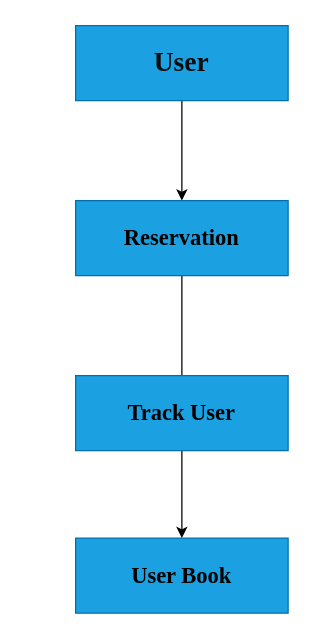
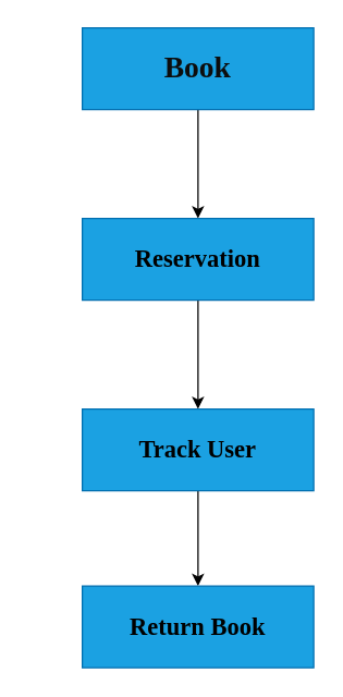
- <mxCell id="3" value="&lt;font color=&quot;#0d0d0d&quot;&gt;User&lt;/font&gt;" style="rounded=0;whiteSpace=wrap;html=1;fillColor=#1ba1e2;strokeColor=#006EAF;align=center;labelBackgroundColor=none;fontFamily=Lucida Console;fontSize=22;fontStyle=1;labelBorderColor=none;fontColor=#ffffff;" vertex="1" parent="1"><mxGeometry x="20" y="20" width="170" height="60" as="geometry" /></mxCell>
+ <mxCell id="3" value="&lt;font color=&quot;#0d0d0d&quot;&gt;Book&lt;/font&gt;" style="rounded=0;whiteSpace=wrap;html=1;fillColor=#1ba1e2;strokeColor=#006EAF;align=center;labelBackgroundColor=none;fontFamily=Lucida Console;fontSize=22;fontStyle=1;labelBorderColor=none;fontColor=#ffffff;" vertex="1" parent="1"><mxGeometry x="20" y="20" width="170" height="60" as="geometry" /></mxCell>
- <mxCell id="4" value="&lt;p style=&quot;line-height: 100%;&quot;&gt;&lt;br&gt;&lt;/p&gt;" style="edgeStyle=orthogonalEdgeStyle;rounded=0;orthogonalLoop=1;jettySize=auto;html=1;exitX=0.5;exitY=1;exitDx=0;exitDy=0;strokeWidth=1;fontFamily=Helvetica;spacing=0;spacingTop=0;entryX=0.5;entryY=0;entryDx=0;entryDy=0;endArrow=none;" edge="1" parent="1" source="5" target="7"><mxGeometry x="0.008" y="15" relative="1" as="geometry"><mxPoint x="105" y="280" as="targetPoint" /><mxPoint y="-1" as="offset" /></mxGeometry></mxCell>
+ <mxCell id="4" value="&lt;p style=&quot;line-height: 100%;&quot;&gt;&lt;br&gt;&lt;/p&gt;" style="edgeStyle=orthogonalEdgeStyle;rounded=0;orthogonalLoop=1;jettySize=auto;html=1;exitX=0.5;exitY=1;exitDx=0;exitDy=0;strokeWidth=1;fontFamily=Helvetica;spacing=0;spacingTop=0;entryX=0.5;entryY=0;entryDx=0;entryDy=0;" edge="1" parent="1" source="5" target="7"><mxGeometry x="0.008" y="15" relative="1" as="geometry"><mxPoint x="105" y="280" as="targetPoint" /><mxPoint y="-1" as="offset" /></mxGeometry></mxCell>
- <mxCell id="8" value="&lt;font face=&quot;Lucida Console&quot; color=&quot;#000000&quot;&gt;&lt;span style=&quot;font-size: 18px;&quot;&gt;&lt;b&gt;User Book&lt;/b&gt;&lt;/span&gt;&lt;/font&gt;" style="rounded=0;whiteSpace=wrap;html=1;fillColor=#1ba1e2;fontColor=#ffffff;strokeColor=#006EAF;" vertex="1" parent="1"><mxGeometry x="20" y="430" width="170" height="60" as="geometry" /></mxCell>
+ <mxCell id="8" value="&lt;font face=&quot;Lucida Console&quot; color=&quot;#000000&quot;&gt;&lt;span style=&quot;font-size: 18px;&quot;&gt;&lt;b&gt;Return Book&lt;/b&gt;&lt;/span&gt;&lt;/font&gt;" style="rounded=0;whiteSpace=wrap;html=1;fillColor=#1ba1e2;fontColor=#ffffff;strokeColor=#006EAF;" vertex="1" parent="1"><mxGeometry x="20" y="430" width="170" height="60" as="geometry" /></mxCell>
